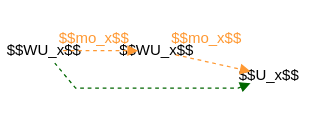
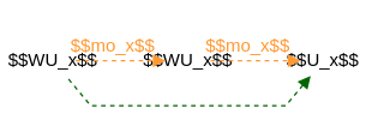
- <mxCell id="4" value="$$U_x$$" style="text;html=1;strokeColor=none;fillColor=none;align=center;verticalAlign=middle;whiteSpace=wrap;rounded=0;" vertex="1" parent="1"><mxGeometry x="200" y="50" width="30" height="20" as="geometry" /></mxCell>
+ <mxCell id="4" value="$$U_x$$" style="text;html=1;strokeColor=none;fillColor=none;align=center;verticalAlign=middle;whiteSpace=wrap;rounded=0;" vertex="1" parent="1"><mxGeometry x="200" y="30" width="30" height="20" as="geometry" /></mxCell>
